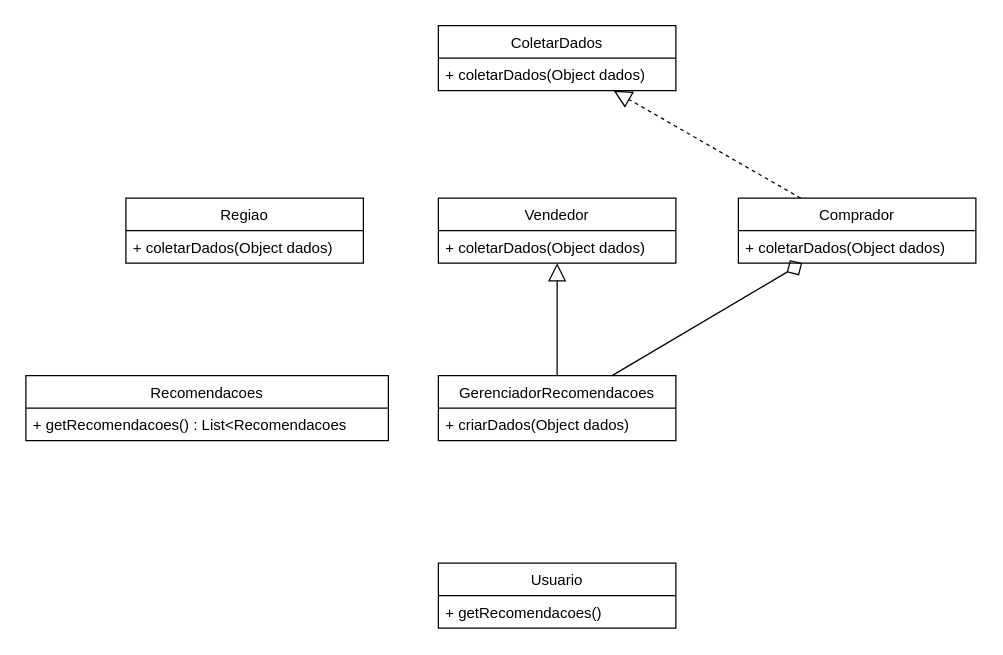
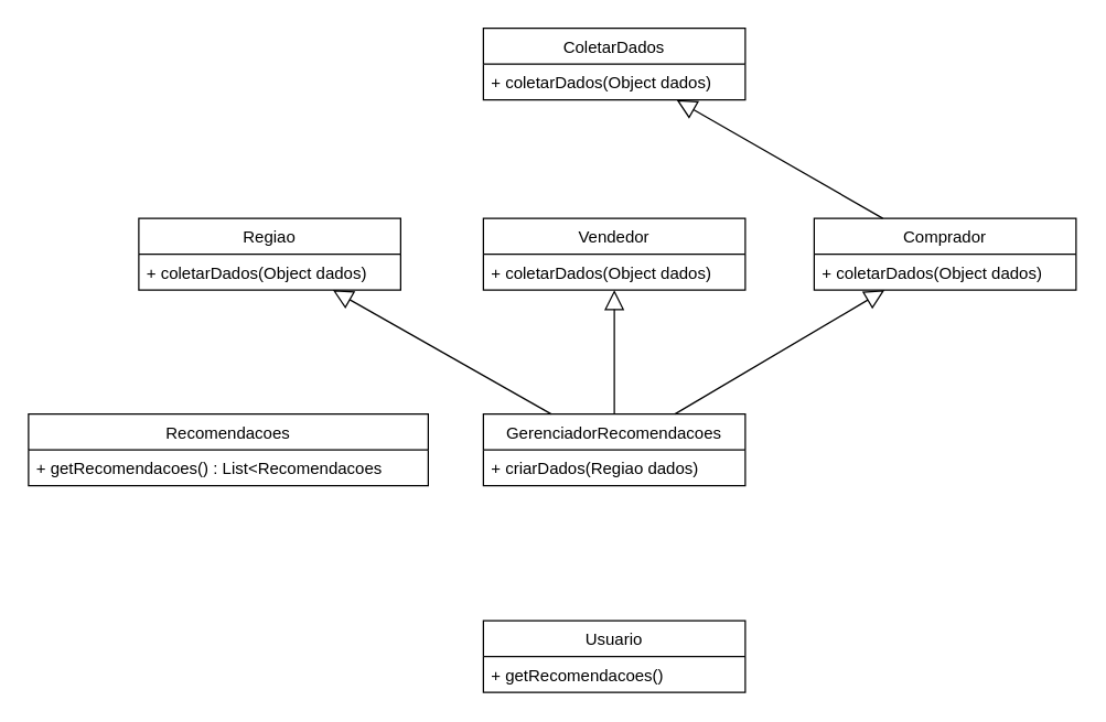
- <mxCell id="8" style="edgeStyle=none;rounded=0;orthogonalLoop=1;jettySize=auto;html=1;endArrow=block;endFill=0;endSize=12;dashed=1;" edge="1" parent="1" source="9" target="2"><mxGeometry relative="1" as="geometry" /></mxCell>
+ <mxCell id="8" style="edgeStyle=none;rounded=0;orthogonalLoop=1;jettySize=auto;html=1;endArrow=block;endFill=0;endSize=12;" edge="1" parent="1" source="9" target="2"><mxGeometry relative="1" as="geometry" /></mxCell>
- <mxCell id="11" value="" style="edgeStyle=none;rounded=0;orthogonalLoop=1;jettySize=auto;html=1;endArrow=diamond;endFill=0;endSize=12;" edge="1" parent="1" source="14" target="9"><mxGeometry relative="1" as="geometry" /></mxCell>
+ <mxCell id="11" value="" style="edgeStyle=none;rounded=0;orthogonalLoop=1;jettySize=auto;html=1;endArrow=block;endFill=0;endSize=12;" edge="1" parent="1" source="14" target="9"><mxGeometry relative="1" as="geometry" /></mxCell>
+ <mxCell id="12" value="" style="edgeStyle=none;rounded=0;orthogonalLoop=1;jettySize=auto;html=1;endArrow=block;endFill=0;endSize=12;" edge="1" parent="1" source="14" target="4"><mxGeometry relative="1" as="geometry" /></mxCell>
- <mxCell id="15" value="+ criarDados(Object dados)" style="text;strokeColor=none;fillColor=none;align=left;verticalAlign=top;spacingLeft=4;spacingRight=4;overflow=hidden;rotatable=0;points=[[0,0.5],[1,0.5]];portConstraint=eastwest;" vertex="1" parent="14"><mxGeometry y="26" width="190" height="26" as="geometry" /></mxCell>
+ <mxCell id="15" value="+ criarDados(Regiao dados)" style="text;strokeColor=none;fillColor=none;align=left;verticalAlign=top;spacingLeft=4;spacingRight=4;overflow=hidden;rotatable=0;points=[[0,0.5],[1,0.5]];portConstraint=eastwest;" vertex="1" parent="14"><mxGeometry y="26" width="190" height="26" as="geometry" /></mxCell>
